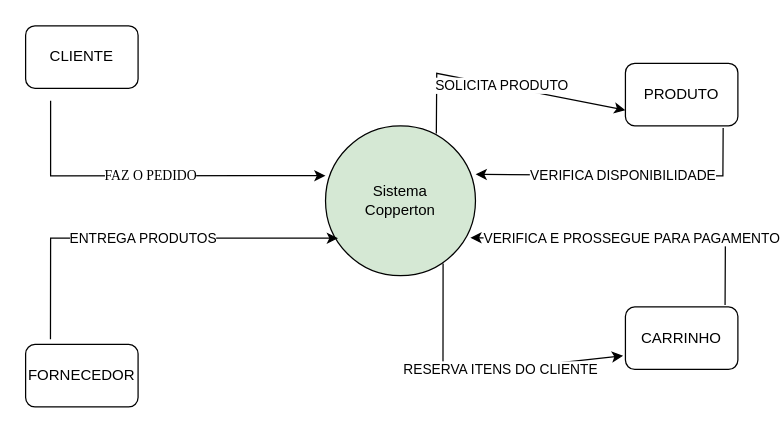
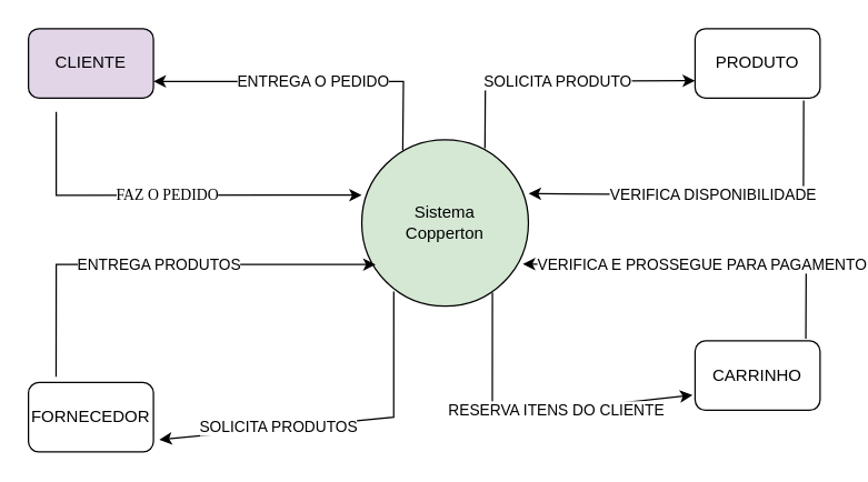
- <mxCell id="3" value="CLIENTE" style="rounded=1;whiteSpace=wrap;html=1;" vertex="1" parent="1"><mxGeometry x="20" y="20" width="90" height="50" as="geometry" /></mxCell>
+ <mxCell id="3" value="CLIENTE" style="rounded=1;whiteSpace=wrap;html=1;fillColor=#e1d5e7;" vertex="1" parent="1"><mxGeometry x="20" y="20" width="90" height="50" as="geometry" /></mxCell>
+ <mxCell id="7" value="ENTREGA O PEDIDO" style="endArrow=classic;html=1;rounded=0;entryX=1;entryY=0.76;entryDx=0;entryDy=0;entryPerimeter=0;exitX=0.246;exitY=0.064;exitDx=0;exitDy=0;exitPerimeter=0;" edge="1" parent="1" source="2" target="3"><mxGeometry width="50" height="50" relative="1" as="geometry"><mxPoint x="290" y="100" as="sourcePoint" /><mxPoint x="190" y="60" as="targetPoint" /><Array as="points"><mxPoint x="290" y="58" /><mxPoint x="220" y="58" /></Array></mxGeometry></mxCell>
- <mxCell id="4" value="PRODUTO" style="rounded=1;whiteSpace=wrap;html=1;" vertex="1" parent="1"><mxGeometry x="500" y="50" width="90" height="50" as="geometry" /></mxCell>
+ <mxCell id="4" value="PRODUTO" style="rounded=1;whiteSpace=wrap;html=1;" vertex="1" parent="1"><mxGeometry x="500" y="20" width="90" height="50" as="geometry" /></mxCell>
+ <mxCell id="9" value="SOLICITA PRODUTOS" style="endArrow=classic;html=1;rounded=0;exitX=0.192;exitY=0.911;exitDx=0;exitDy=0;exitPerimeter=0;entryX=1.047;entryY=0.824;entryDx=0;entryDy=0;entryPerimeter=0;" edge="1" parent="1" source="2" target="6"><mxGeometry x="0.339" y="-1" width="50" height="50" relative="1" as="geometry"><mxPoint x="290" y="375" as="sourcePoint" /><mxPoint x="120" y="300" as="targetPoint" /><Array as="points"><mxPoint x="283" y="300" /></Array><mxPoint as="offset" /></mxGeometry></mxCell>
